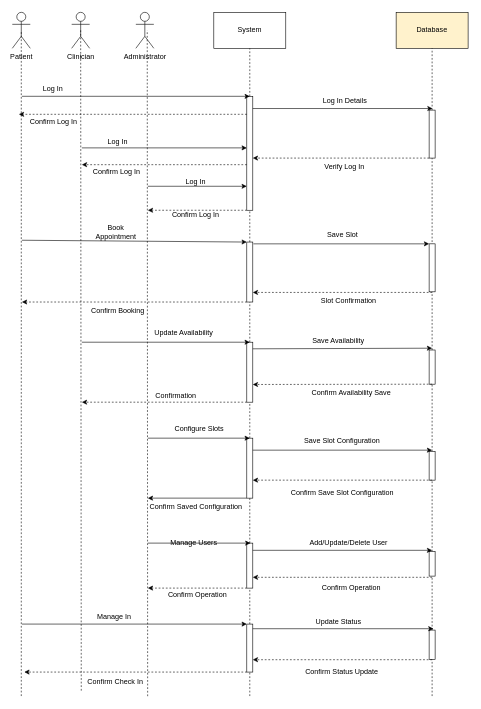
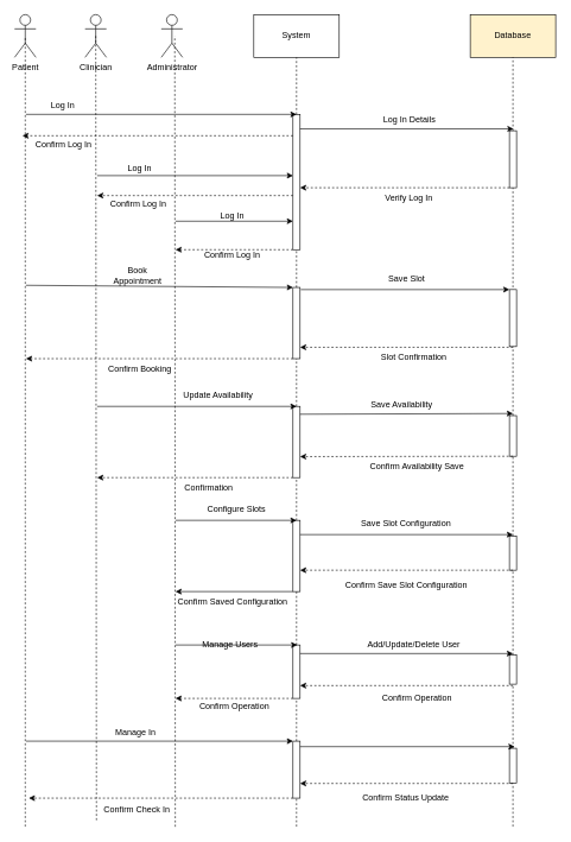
- <mxCell id="51" value="Confirmation" style="text;strokeColor=none;align=center;fillColor=none;html=1;verticalAlign=middle;whiteSpace=wrap;rounded=0;" parent="1" vertex="1"><mxGeometry x="263" y="645" width="60" height="30" as="geometry" /></mxCell>
+ <mxCell id="51" value="Confirmation" style="text;strokeColor=none;align=center;fillColor=none;html=1;verticalAlign=middle;whiteSpace=wrap;rounded=0;" parent="1" vertex="1"><mxGeometry x="263" y="670" width="60" height="30" as="geometry" /></mxCell>
- <mxCell id="88" value="Update Status" style="text;strokeColor=none;align=center;fillColor=none;html=1;verticalAlign=middle;whiteSpace=wrap;rounded=0;" vertex="1" parent="1"><mxGeometry x="507" y="1021" width="114" height="30" as="geometry" /></mxCell>
